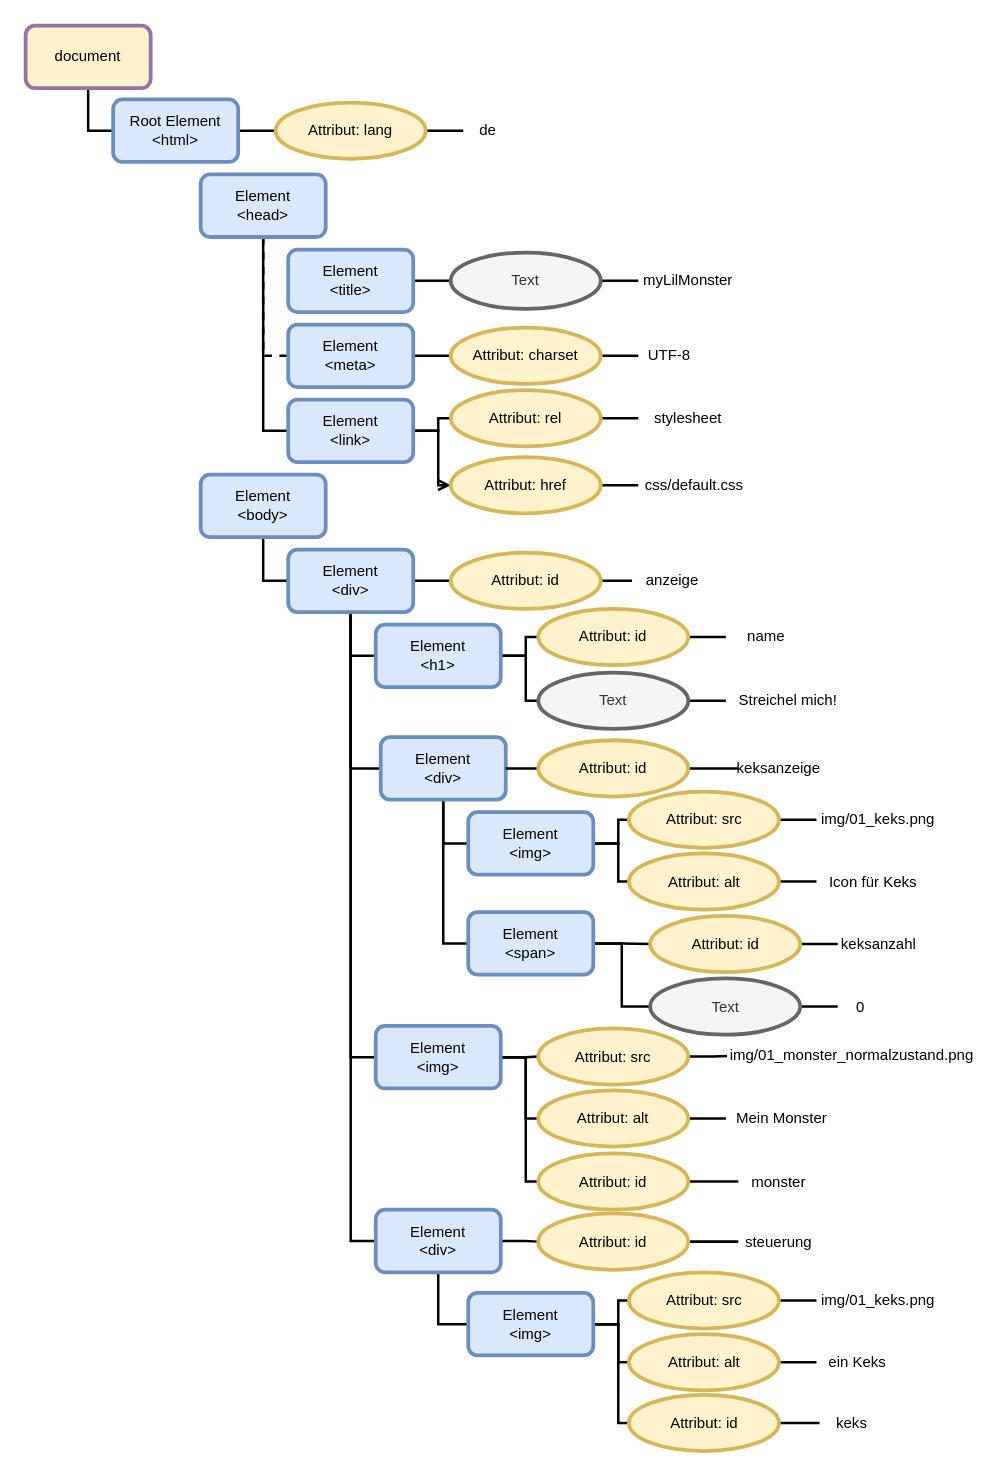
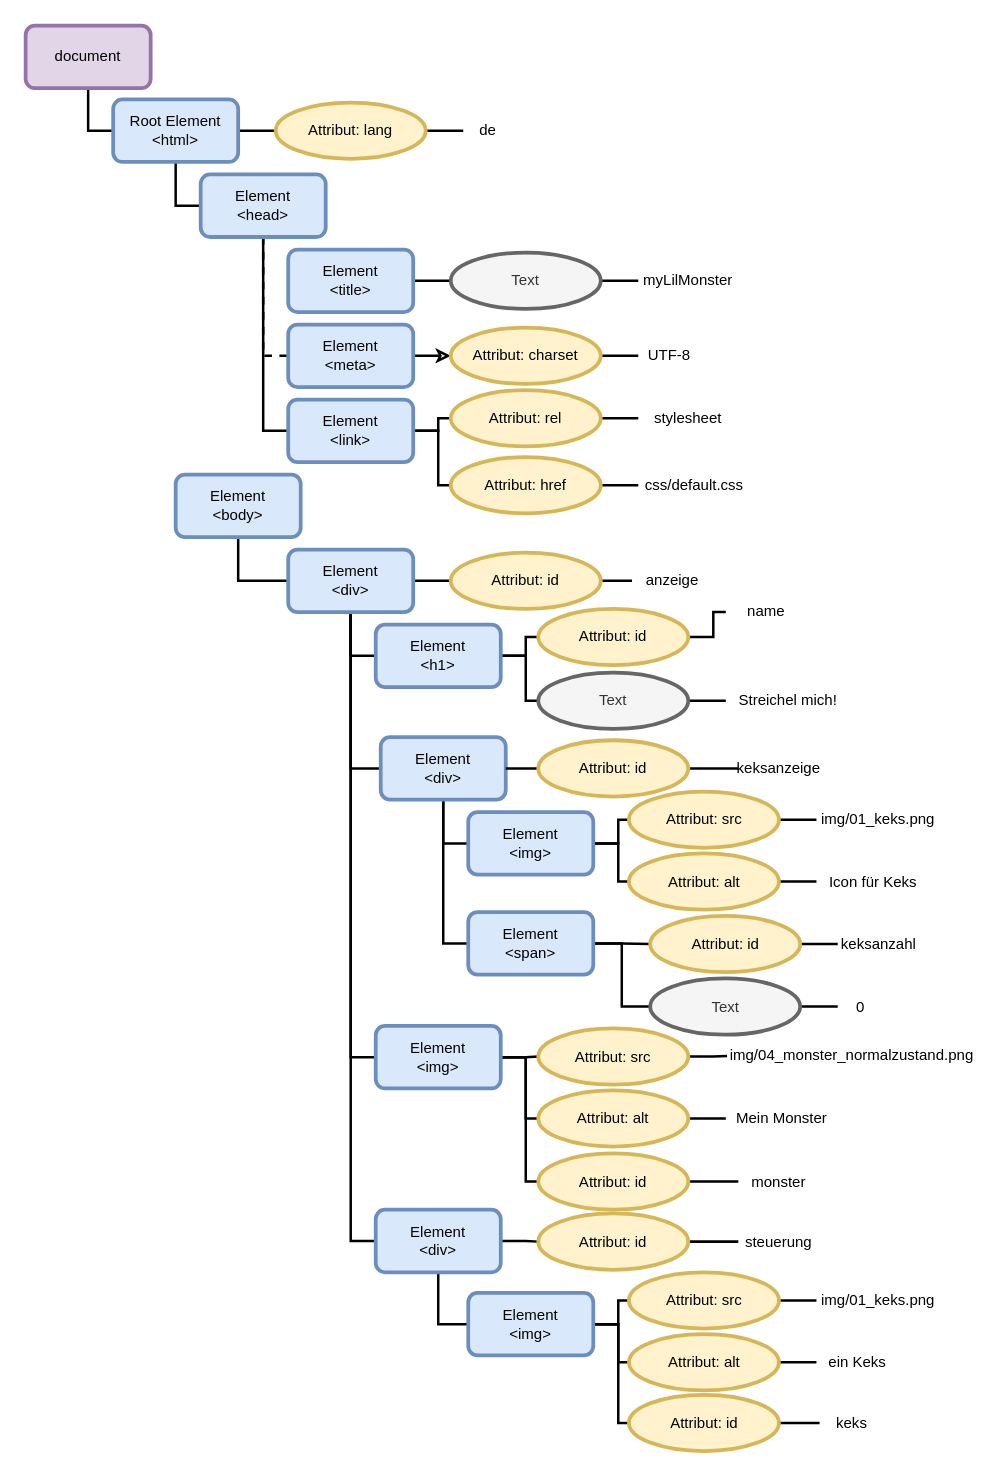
- <mxCell id="3" value="document" style="rounded=1;whiteSpace=wrap;html=1;fillColor=#fff2cc;strokeColor=#9673a6;strokeWidth=3;" parent="1" vertex="1"><mxGeometry x="20" y="20" width="100" height="50" as="geometry" /></mxCell>
+ <mxCell id="3" value="document" style="rounded=1;whiteSpace=wrap;html=1;fillColor=#e1d5e7;strokeColor=#9673a6;strokeWidth=3;" parent="1" vertex="1"><mxGeometry x="20" y="20" width="100" height="50" as="geometry" /></mxCell>
+ <mxCell id="4" style="edgeStyle=orthogonalEdgeStyle;rounded=0;orthogonalLoop=1;jettySize=auto;html=1;entryX=0;entryY=0.5;entryDx=0;entryDy=0;endArrow=none;endFill=0;strokeWidth=2;" parent="1" source="6" target="9" edge="1"><mxGeometry relative="1" as="geometry" /></mxCell>
- <mxCell id="20" style="edgeStyle=orthogonalEdgeStyle;rounded=0;orthogonalLoop=1;jettySize=auto;html=1;endArrow=none;endFill=0;strokeWidth=2;" parent="1" source="21" target="23" edge="1"><mxGeometry relative="1" as="geometry" /></mxCell>
+ <mxCell id="20" style="edgeStyle=orthogonalEdgeStyle;rounded=0;orthogonalLoop=1;jettySize=auto;html=1;endArrow=classic;endFill=0;strokeWidth=2;" parent="1" source="21" target="23" edge="1"><mxGeometry relative="1" as="geometry" /></mxCell>
- <mxCell id="26" style="edgeStyle=orthogonalEdgeStyle;rounded=0;orthogonalLoop=1;jettySize=auto;html=1;entryX=0;entryY=0.5;entryDx=0;entryDy=0;endArrow=open;endFill=0;strokeWidth=2;" parent="1" source="27" target="32" edge="1"><mxGeometry relative="1" as="geometry"><Array as="points"><mxPoint x="350" y="344" /><mxPoint x="350" y="388" /></Array></mxGeometry></mxCell>
+ <mxCell id="26" style="edgeStyle=orthogonalEdgeStyle;rounded=0;orthogonalLoop=1;jettySize=auto;html=1;entryX=0;entryY=0.5;entryDx=0;entryDy=0;endArrow=none;endFill=0;strokeWidth=2;" parent="1" source="27" target="32" edge="1"><mxGeometry relative="1" as="geometry"><Array as="points"><mxPoint x="350" y="344" /><mxPoint x="350" y="388" /></Array></mxGeometry></mxCell>
- <mxCell id="11" value="Element&lt;br&gt;&amp;lt;body&amp;gt;" style="rounded=1;whiteSpace=wrap;html=1;strokeWidth=3;fillColor=#dae8fc;strokeColor=#6c8ebf;" parent="1" vertex="1"><mxGeometry x="160" y="379" width="100" height="50" as="geometry" /></mxCell>
+ <mxCell id="11" value="Element&lt;br&gt;&amp;lt;body&amp;gt;" style="rounded=1;whiteSpace=wrap;html=1;strokeWidth=3;fillColor=#dae8fc;strokeColor=#6c8ebf;" parent="1" vertex="1"><mxGeometry x="140" y="379" width="100" height="50" as="geometry" /></mxCell>
- <mxCell id="53" value="name" style="text;html=1;strokeColor=none;fillColor=none;align=center;verticalAlign=middle;whiteSpace=wrap;rounded=0;" vertex="1" parent="1"><mxGeometry x="580" y="499" width="65" height="20" as="geometry" /></mxCell>
+ <mxCell id="53" value="name" style="text;html=1;strokeColor=none;fillColor=none;align=center;verticalAlign=middle;whiteSpace=wrap;rounded=0;" vertex="1" parent="1"><mxGeometry x="580" y="479" width="65" height="20" as="geometry" /></mxCell>
- <mxCell id="83" value="img/01_monster_normalzustand.png" style="text;html=1;strokeColor=none;fillColor=none;align=center;verticalAlign=middle;whiteSpace=wrap;rounded=0;" vertex="1" parent="1"><mxGeometry x="581" y="834" width="200" height="20" as="geometry" /></mxCell>
+ <mxCell id="83" value="img/04_monster_normalzustand.png" style="text;html=1;strokeColor=none;fillColor=none;align=center;verticalAlign=middle;whiteSpace=wrap;rounded=0;" vertex="1" parent="1"><mxGeometry x="581" y="834" width="200" height="20" as="geometry" /></mxCell>
